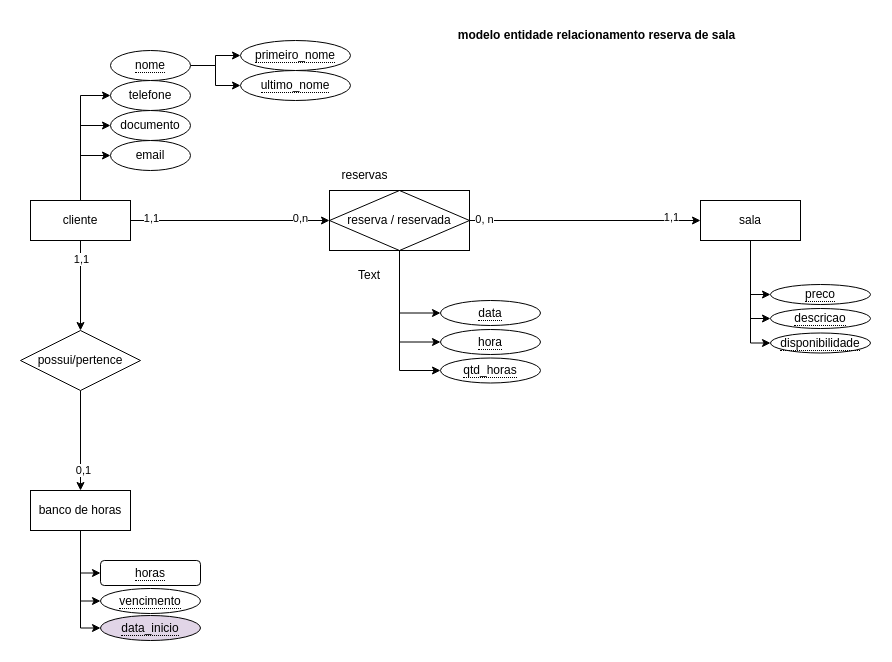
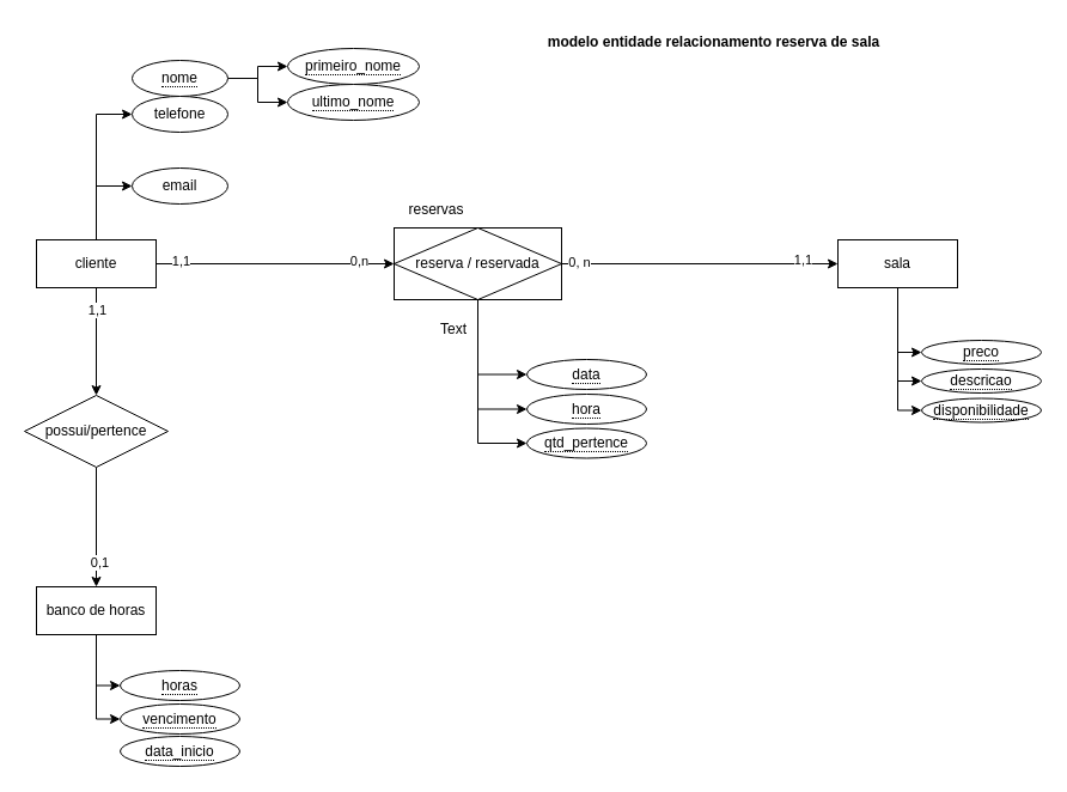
- <mxCell id="9" style="edgeStyle=orthogonalEdgeStyle;rounded=0;orthogonalLoop=1;jettySize=auto;html=1;entryX=0;entryY=0.5;entryDx=0;entryDy=0;" parent="1" source="10" target="33" edge="1"><mxGeometry relative="1" as="geometry" /></mxCell>
- <mxCell id="33" value="documento" style="ellipse;whiteSpace=wrap;html=1;align=center;" parent="1" vertex="1"><mxGeometry x="110" y="110" width="80" height="30" as="geometry" /></mxCell>
- <mxCell id="47" value="Text" style="text;strokeColor=none;align=center;fillColor=none;html=1;verticalAlign=middle;whiteSpace=wrap;rounded=0;" vertex="1" parent="1"><mxGeometry x="339" y="260" width="60" height="30" as="geometry" /></mxCell>
+ <mxCell id="47" value="Text" style="text;strokeColor=none;align=center;fillColor=none;html=1;verticalAlign=middle;whiteSpace=wrap;rounded=0;" vertex="1" parent="1"><mxGeometry x="349" y="260" width="60" height="30" as="geometry" /></mxCell>
- <mxCell id="38" value="&lt;span style=&quot;border-bottom: 1px dotted&quot;&gt;qtd_horas&lt;/span&gt;" style="ellipse;whiteSpace=wrap;html=1;align=center;" parent="1" vertex="1"><mxGeometry x="440" y="357.5" width="100" height="25" as="geometry" /></mxCell>
+ <mxCell id="38" value="&lt;span style=&quot;border-bottom: 1px dotted&quot;&gt;qtd_pertence&lt;/span&gt;" style="ellipse;whiteSpace=wrap;html=1;align=center;" parent="1" vertex="1"><mxGeometry x="440" y="357.5" width="100" height="25" as="geometry" /></mxCell>
- <mxCell id="34" value="&lt;span style=&quot;border-bottom: 1px dotted&quot;&gt;horas&lt;/span&gt;" style="whiteSpace=wrap;html=1;align=center;rounded=1;" parent="1" vertex="1"><mxGeometry x="100" y="560" width="100" height="25" as="geometry" /></mxCell>
+ <mxCell id="34" value="&lt;span style=&quot;border-bottom: 1px dotted&quot;&gt;horas&lt;/span&gt;" style="ellipse;whiteSpace=wrap;html=1;align=center;" parent="1" vertex="1"><mxGeometry x="100" y="560" width="100" height="25" as="geometry" /></mxCell>
- <mxCell id="13" style="edgeStyle=orthogonalEdgeStyle;rounded=0;orthogonalLoop=1;jettySize=auto;html=1;entryX=0;entryY=0.5;entryDx=0;entryDy=0;" parent="1" source="14" target="36" edge="1"><mxGeometry relative="1" as="geometry" /></mxCell>
- <mxCell id="36" value="&lt;span style=&quot;border-bottom: 1px dotted&quot;&gt;data_inicio&lt;/span&gt;" style="ellipse;whiteSpace=wrap;html=1;align=center;fillColor=#e1d5e7;" parent="1" vertex="1"><mxGeometry x="100" y="615" width="100" height="25" as="geometry" /></mxCell>
+ <mxCell id="36" value="&lt;span style=&quot;border-bottom: 1px dotted&quot;&gt;data_inicio&lt;/span&gt;" style="ellipse;whiteSpace=wrap;html=1;align=center;" parent="1" vertex="1"><mxGeometry x="100" y="615" width="100" height="25" as="geometry" /></mxCell>
